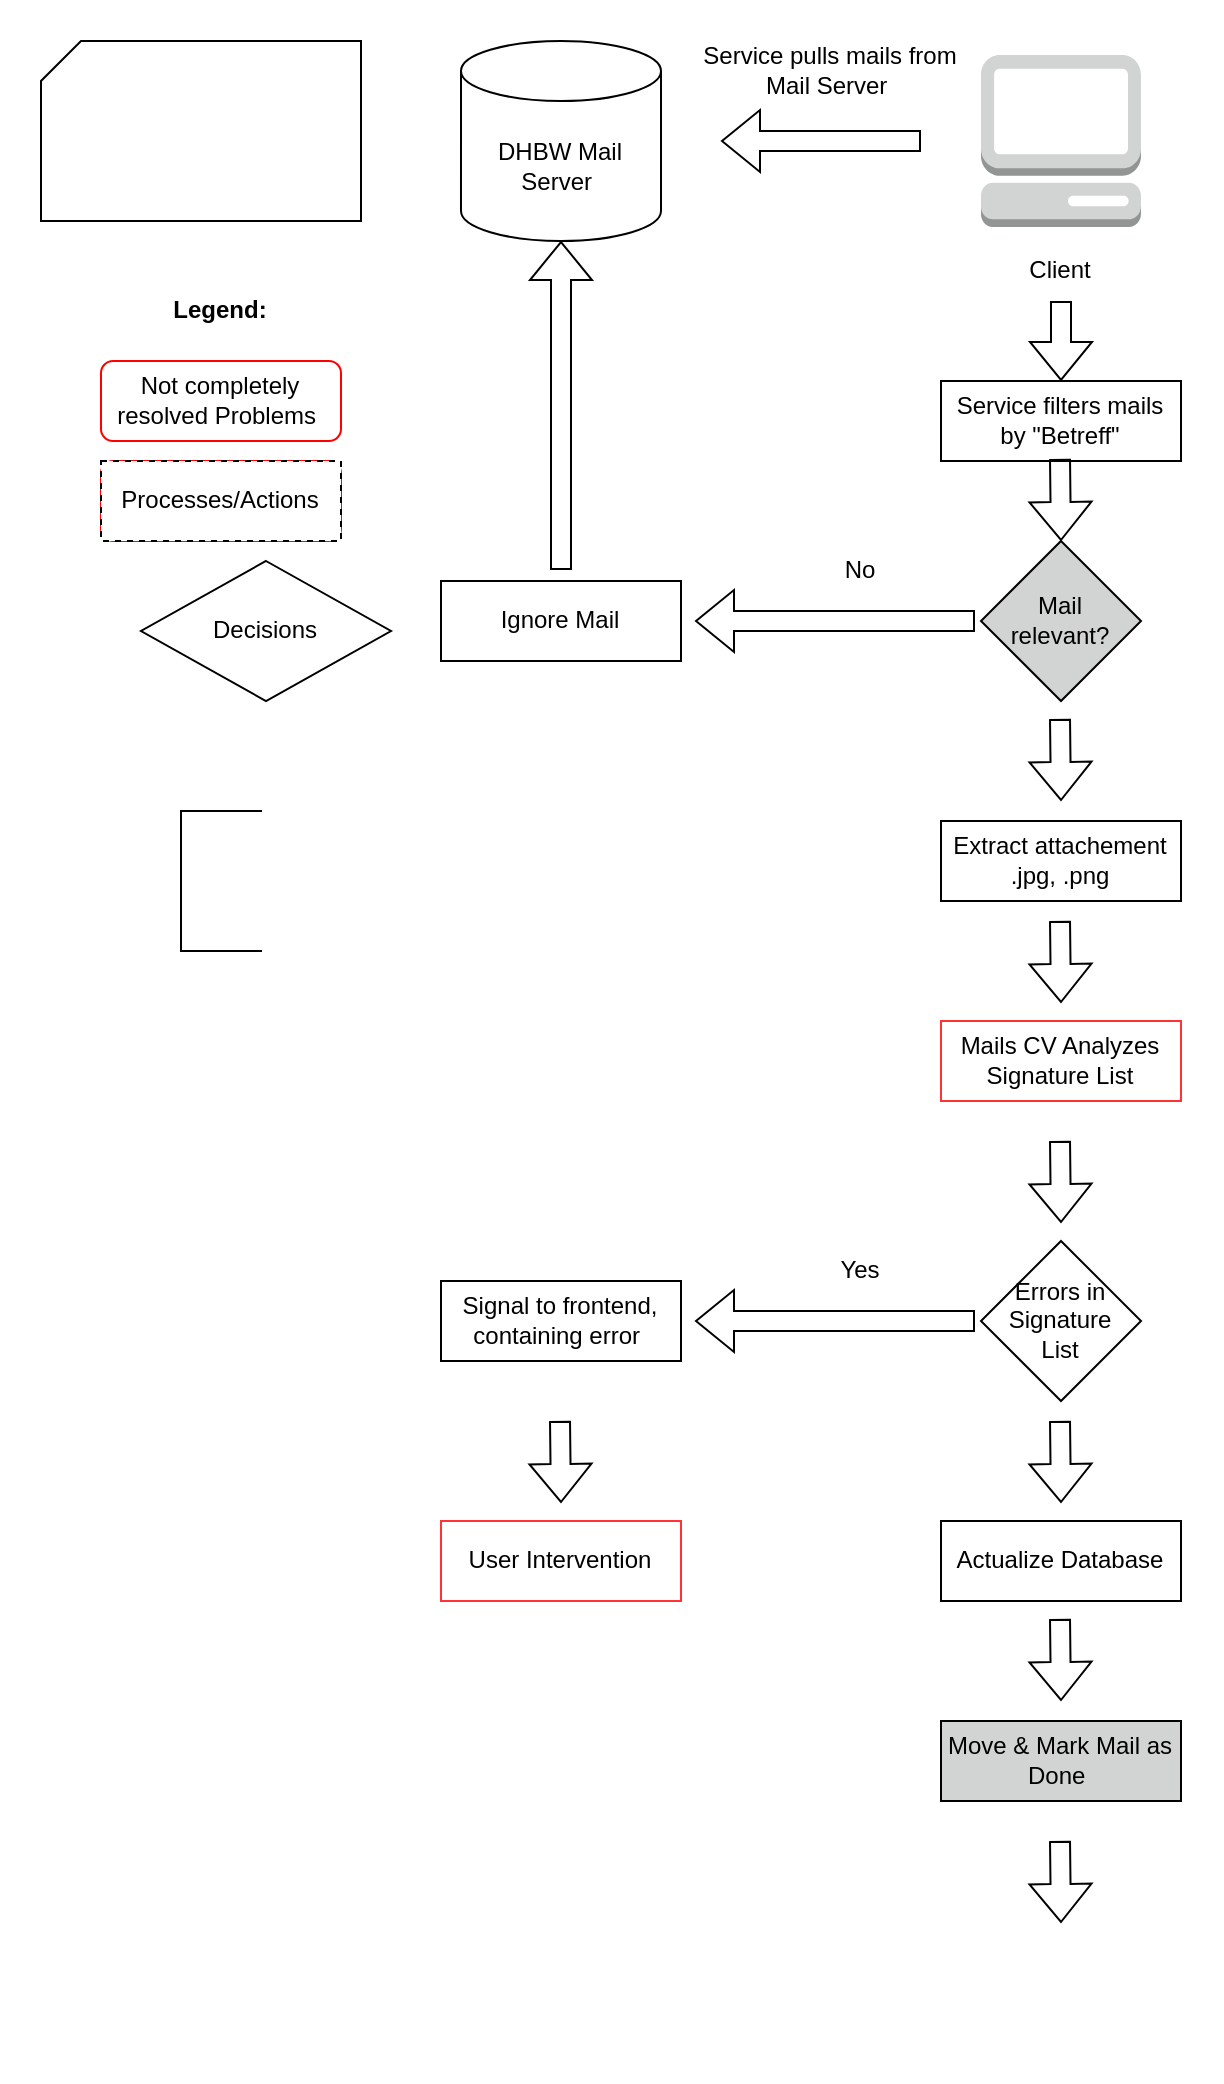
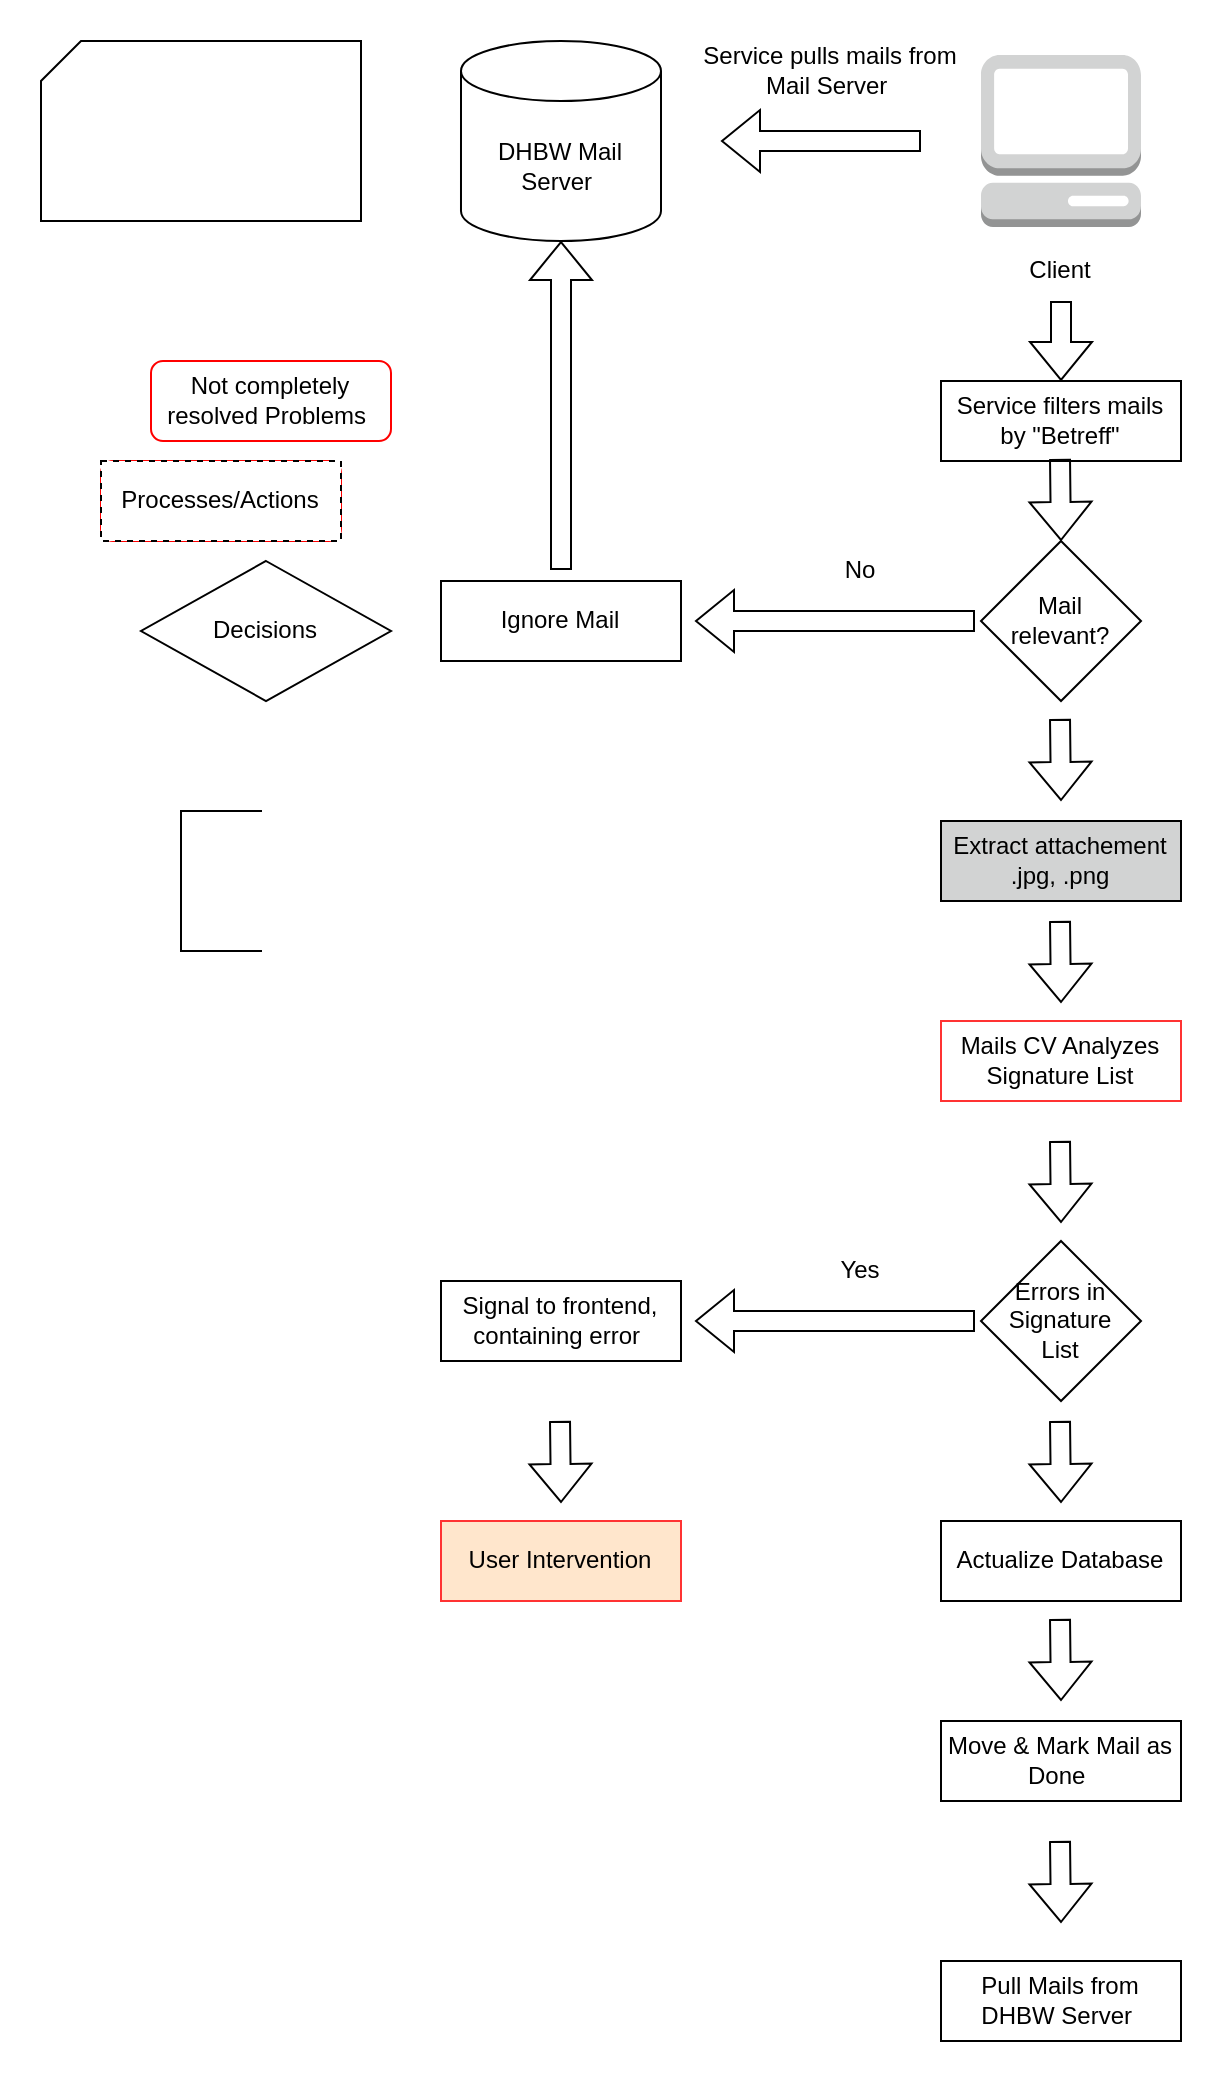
- <mxCell id="7" value="&lt;b&gt;Legend:&lt;/b&gt;" style="text;html=1;strokeColor=none;fillColor=none;align=center;verticalAlign=middle;whiteSpace=wrap;rounded=0;" parent="1" vertex="1"><mxGeometry x="80" y="140" width="60" height="30" as="geometry" /></mxCell>
- <mxCell id="8" value="Not completely resolved Problems&amp;nbsp;" style="rounded=1;whiteSpace=wrap;html=1;fontSize=12;glass=0;strokeWidth=1;shadow=0;strokeColor=#FF0000;" parent="1" vertex="1"><mxGeometry x="50" y="180" width="120" height="40" as="geometry" /></mxCell>
+ <mxCell id="8" value="Not completely resolved Problems&amp;nbsp;" style="rounded=1;whiteSpace=wrap;html=1;fontSize=12;glass=0;strokeWidth=1;shadow=0;strokeColor=#FF0000;" parent="1" vertex="1"><mxGeometry x="75" y="180" width="120" height="40" as="geometry" /></mxCell>
- <mxCell id="16" value="Mail &lt;br&gt;relevant?" style="rhombus;whiteSpace=wrap;html=1;fillColor=#d2d3d3;" parent="1" vertex="1"><mxGeometry x="490" y="270" width="80" height="80" as="geometry" /></mxCell>
+ <mxCell id="16" value="Mail &lt;br&gt;relevant?" style="rhombus;whiteSpace=wrap;html=1;" parent="1" vertex="1"><mxGeometry x="490" y="270" width="80" height="80" as="geometry" /></mxCell>
- <mxCell id="23" value="Extract attachement .jpg, .png" style="rounded=0;whiteSpace=wrap;html=1;fontSize=12;glass=0;strokeWidth=1;shadow=0;" parent="1" vertex="1"><mxGeometry x="470" y="410" width="120" height="40" as="geometry" /></mxCell>
+ <mxCell id="23" value="Extract attachement .jpg, .png" style="rounded=0;whiteSpace=wrap;html=1;fontSize=12;glass=0;strokeWidth=1;shadow=0;fillColor=#d2d3d3;" parent="1" vertex="1"><mxGeometry x="470" y="410" width="120" height="40" as="geometry" /></mxCell>
- <mxCell id="31" value="User Intervention" style="rounded=0;whiteSpace=wrap;html=1;fontSize=12;glass=0;strokeWidth=1;shadow=0;strokeColor=#FF3333;" parent="1" vertex="1"><mxGeometry x="220" y="760" width="120" height="40" as="geometry" /></mxCell>
+ <mxCell id="31" value="User Intervention" style="rounded=0;whiteSpace=wrap;html=1;fontSize=12;glass=0;strokeWidth=1;shadow=0;strokeColor=#FF3333;fillColor=#ffe6cc;" parent="1" vertex="1"><mxGeometry x="220" y="760" width="120" height="40" as="geometry" /></mxCell>
- <mxCell id="35" value="Move &amp;amp; Mark Mail as Done&amp;nbsp;" style="rounded=0;whiteSpace=wrap;html=1;fontSize=12;glass=0;strokeWidth=1;shadow=0;strokeColor=#000000;fillColor=#d2d3d3;" parent="1" vertex="1"><mxGeometry x="470" y="860" width="120" height="40" as="geometry" /></mxCell>
+ <mxCell id="35" value="Move &amp;amp; Mark Mail as Done&amp;nbsp;" style="rounded=0;whiteSpace=wrap;html=1;fontSize=12;glass=0;strokeWidth=1;shadow=0;strokeColor=#000000;" parent="1" vertex="1"><mxGeometry x="470" y="860" width="120" height="40" as="geometry" /></mxCell>
+ <mxCell id="38" value="Pull Mails from DHBW Server&amp;nbsp;" style="rounded=0;whiteSpace=wrap;html=1;fontSize=12;glass=0;strokeWidth=1;shadow=0;strokeColor=#000000;" parent="1" vertex="1"><mxGeometry x="470" y="980" width="120" height="40" as="geometry" /></mxCell>
